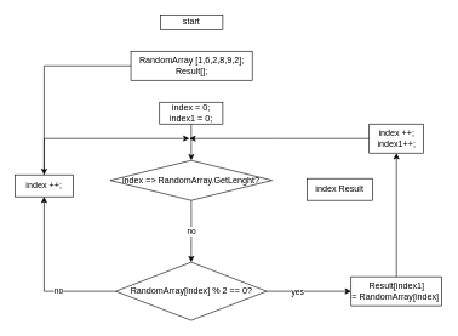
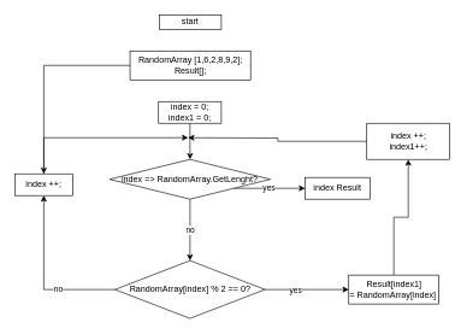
- <mxCell id="15" value="index ++;&lt;br&gt;index1++;" style="whiteSpace=wrap;html=1;rounded=0;" vertex="1" parent="1"><mxGeometry x="507.5" y="170" width="75.01" height="40" as="geometry" /></mxCell>
+ <mxCell id="15" value="index ++;&lt;br&gt;index1++;" style="whiteSpace=wrap;html=1;rounded=0;" vertex="1" parent="1"><mxGeometry x="507.5" y="170" width="115" height="50" as="geometry" /></mxCell>
+ <mxCell id="18" value="yes" style="edgeStyle=orthogonalEdgeStyle;rounded=0;orthogonalLoop=1;jettySize=auto;html=1;" edge="1" parent="1" source="20" target="21"><mxGeometry relative="1" as="geometry"><Array as="points"><mxPoint x="410" y="260" /><mxPoint x="410" y="260" /></Array></mxGeometry></mxCell>
